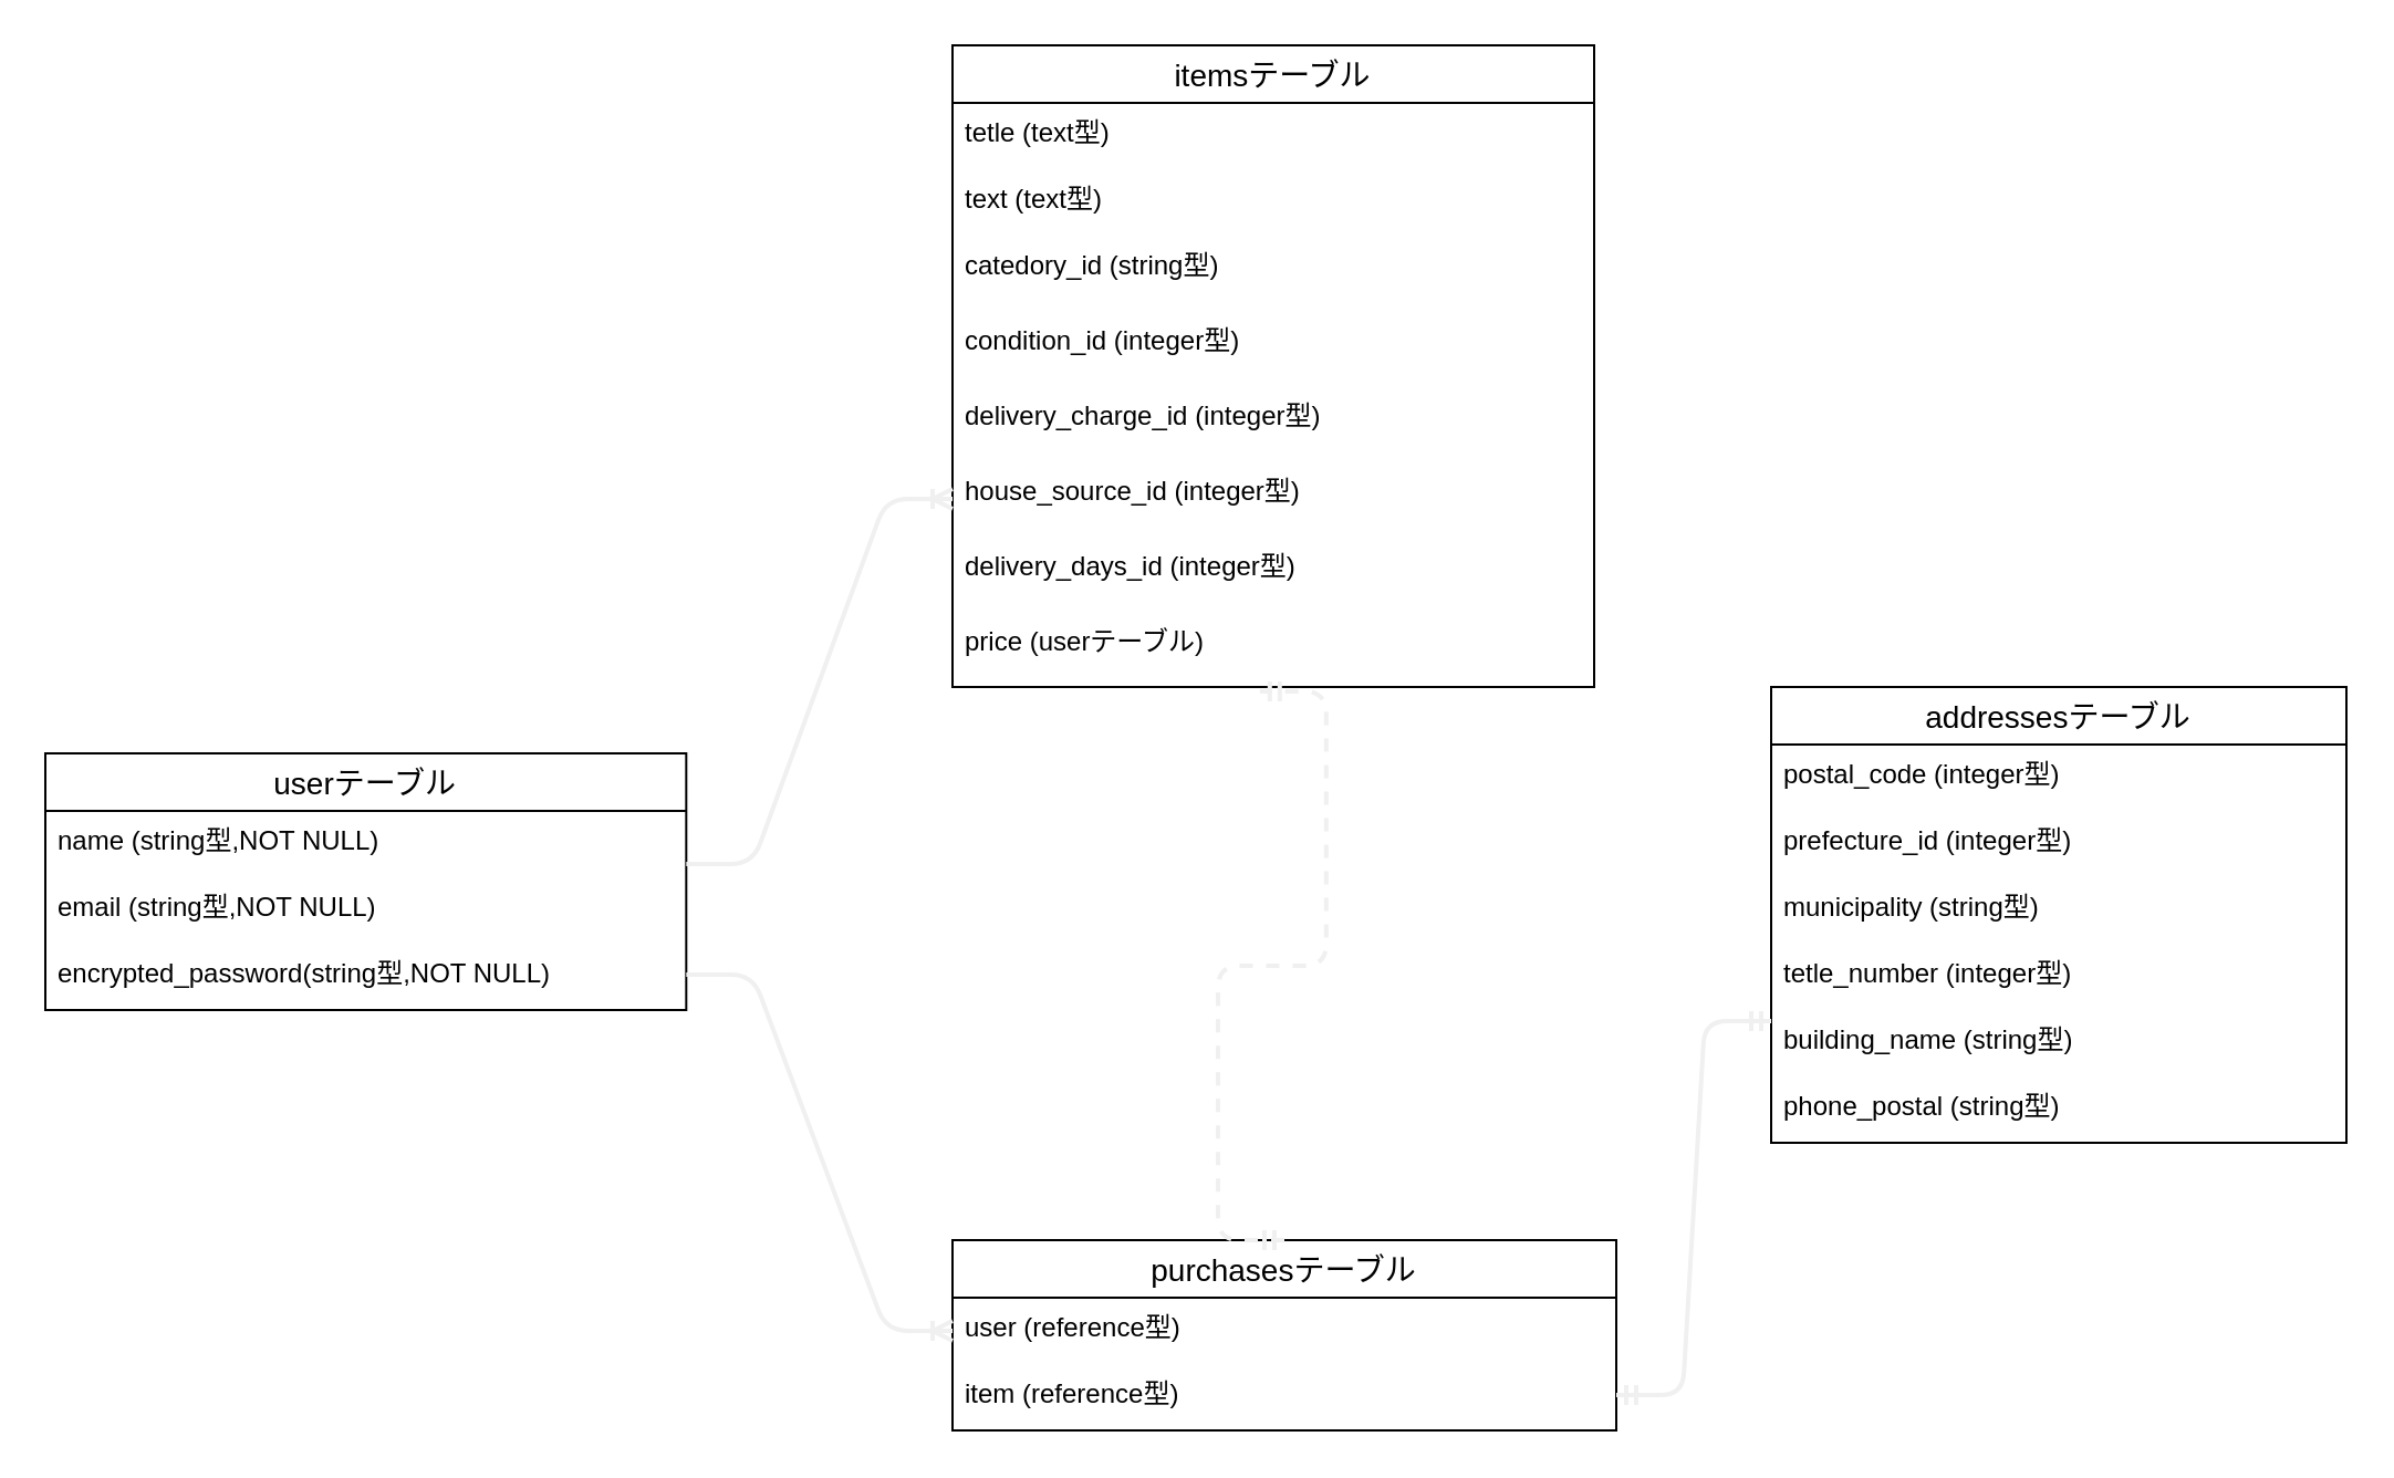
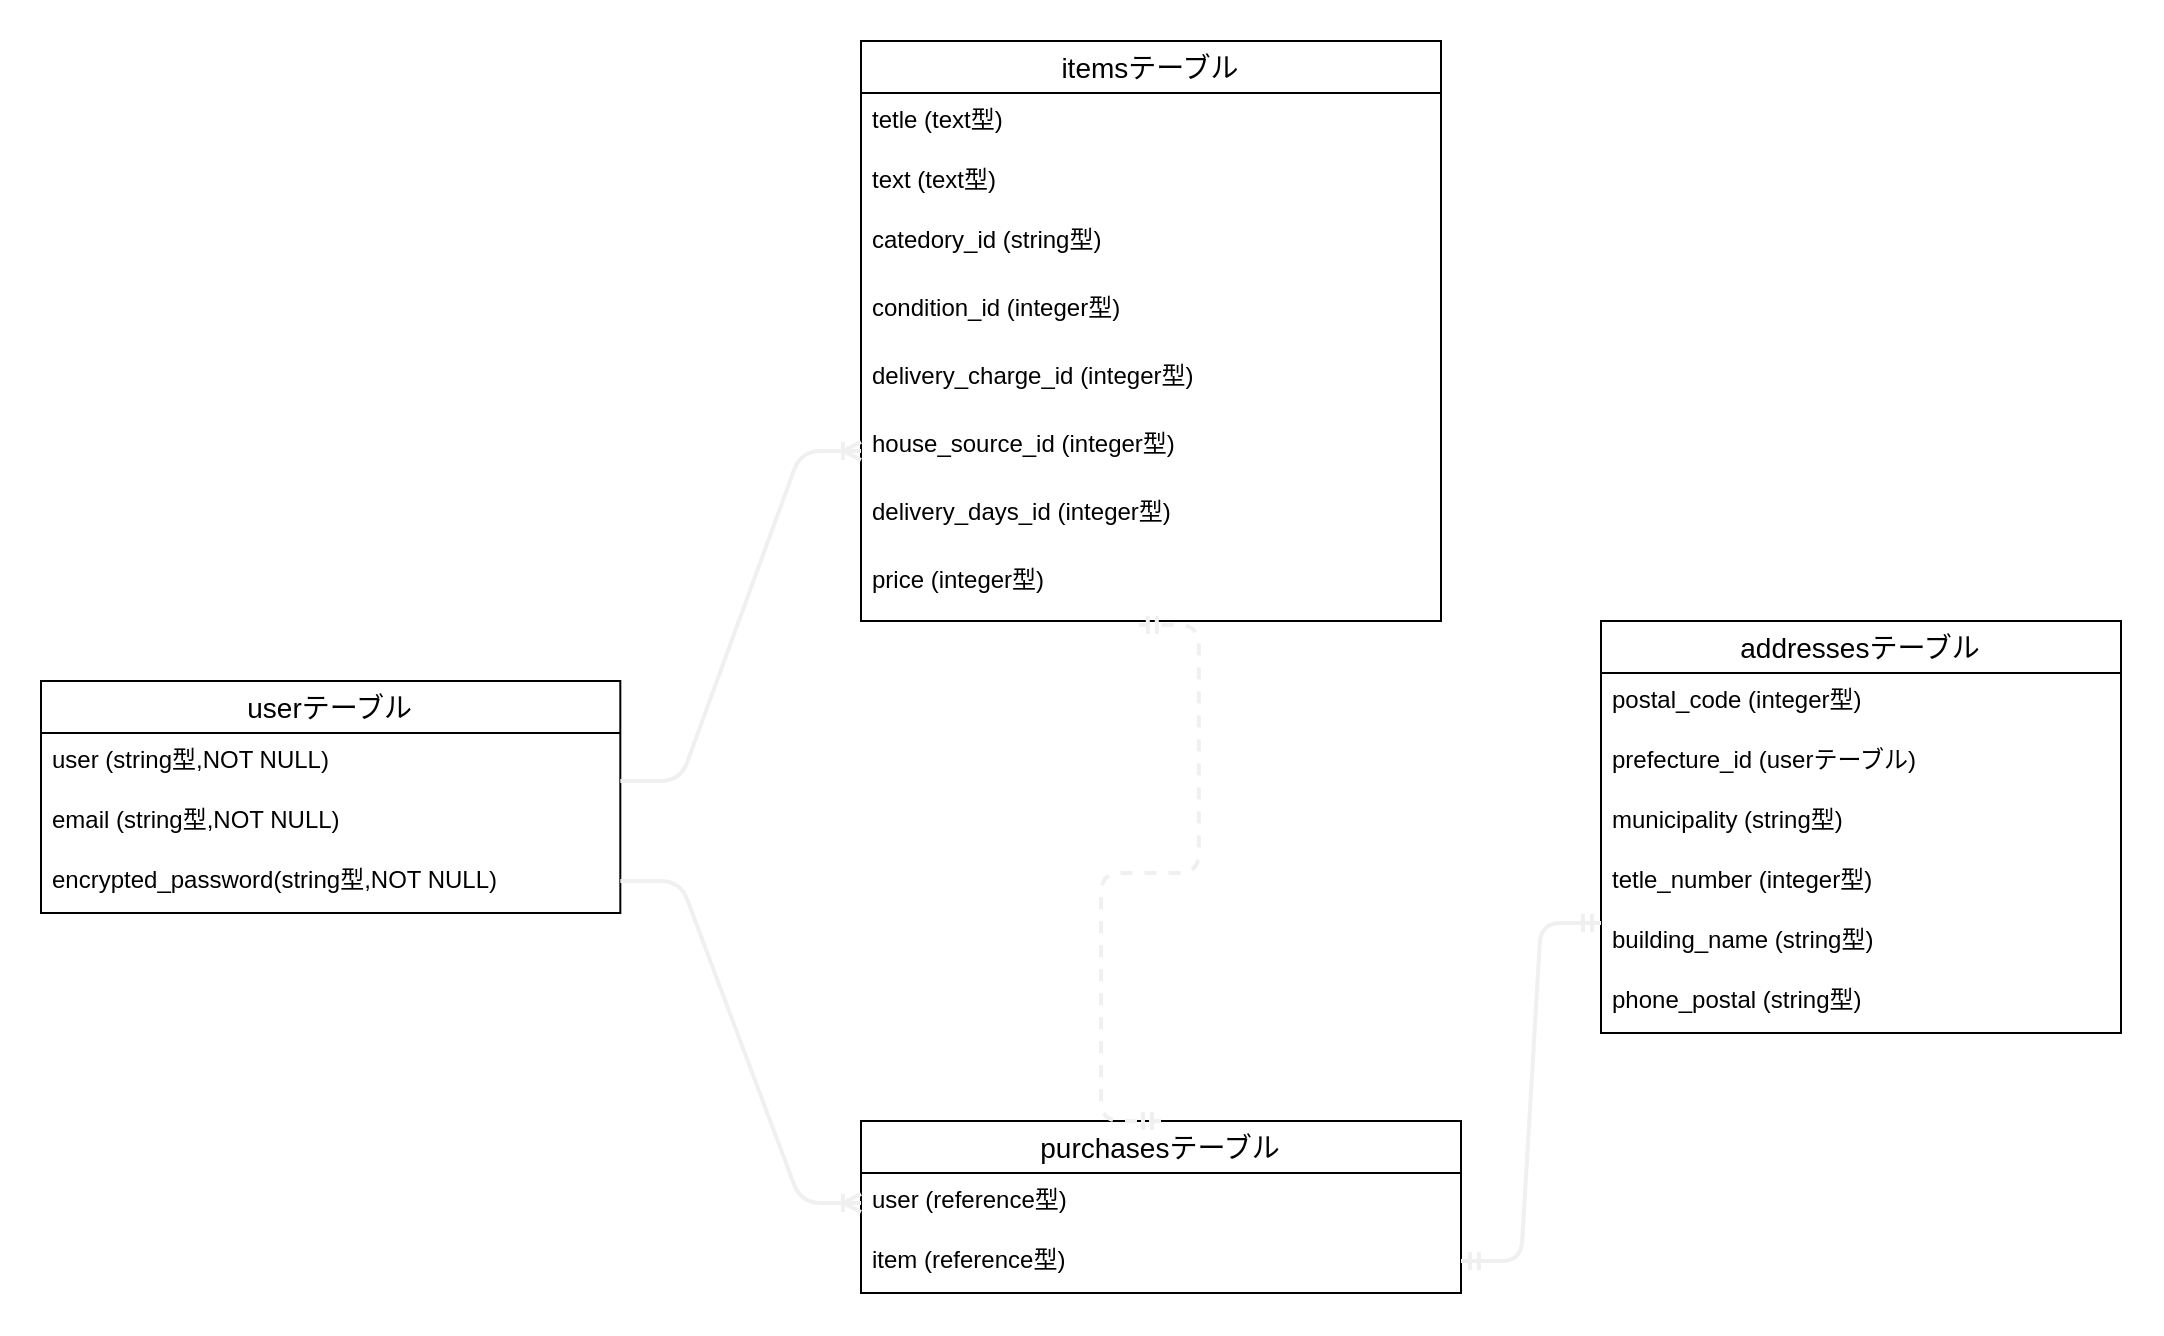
- <mxCell id="14" value="price (userテーブル)" style="text;strokeColor=none;fillColor=none;spacingLeft=4;spacingRight=4;overflow=hidden;rotatable=0;points=[[0,0.5],[1,0.5]];portConstraint=eastwest;fontSize=12;" vertex="1" parent="6"><mxGeometry y="256" width="290" height="34" as="geometry" /></mxCell>
+ <mxCell id="14" value="price (integer型)" style="text;strokeColor=none;fillColor=none;spacingLeft=4;spacingRight=4;overflow=hidden;rotatable=0;points=[[0,0.5],[1,0.5]];portConstraint=eastwest;fontSize=12;" vertex="1" parent="6"><mxGeometry y="256" width="290" height="34" as="geometry" /></mxCell>
- <mxCell id="3" value="name (string型,NOT NULL)" style="text;strokeColor=none;fillColor=none;spacingLeft=4;spacingRight=4;overflow=hidden;rotatable=0;points=[[0,0.5],[1,0.5]];portConstraint=eastwest;fontSize=12;" vertex="1" parent="2"><mxGeometry y="26" width="289.66" height="30" as="geometry" /></mxCell>
+ <mxCell id="3" value="user (string型,NOT NULL)" style="text;strokeColor=none;fillColor=none;spacingLeft=4;spacingRight=4;overflow=hidden;rotatable=0;points=[[0,0.5],[1,0.5]];portConstraint=eastwest;fontSize=12;" vertex="1" parent="2"><mxGeometry y="26" width="289.66" height="30" as="geometry" /></mxCell>
- <mxCell id="20" value="prefecture_id (integer型)" style="text;strokeColor=none;fillColor=none;spacingLeft=4;spacingRight=4;overflow=hidden;rotatable=0;points=[[0,0.5],[1,0.5]];portConstraint=eastwest;fontSize=12;" vertex="1" parent="18"><mxGeometry y="56" width="260" height="30" as="geometry" /></mxCell>
+ <mxCell id="20" value="prefecture_id (userテーブル)" style="text;strokeColor=none;fillColor=none;spacingLeft=4;spacingRight=4;overflow=hidden;rotatable=0;points=[[0,0.5],[1,0.5]];portConstraint=eastwest;fontSize=12;" vertex="1" parent="18"><mxGeometry y="56" width="260" height="30" as="geometry" /></mxCell>
